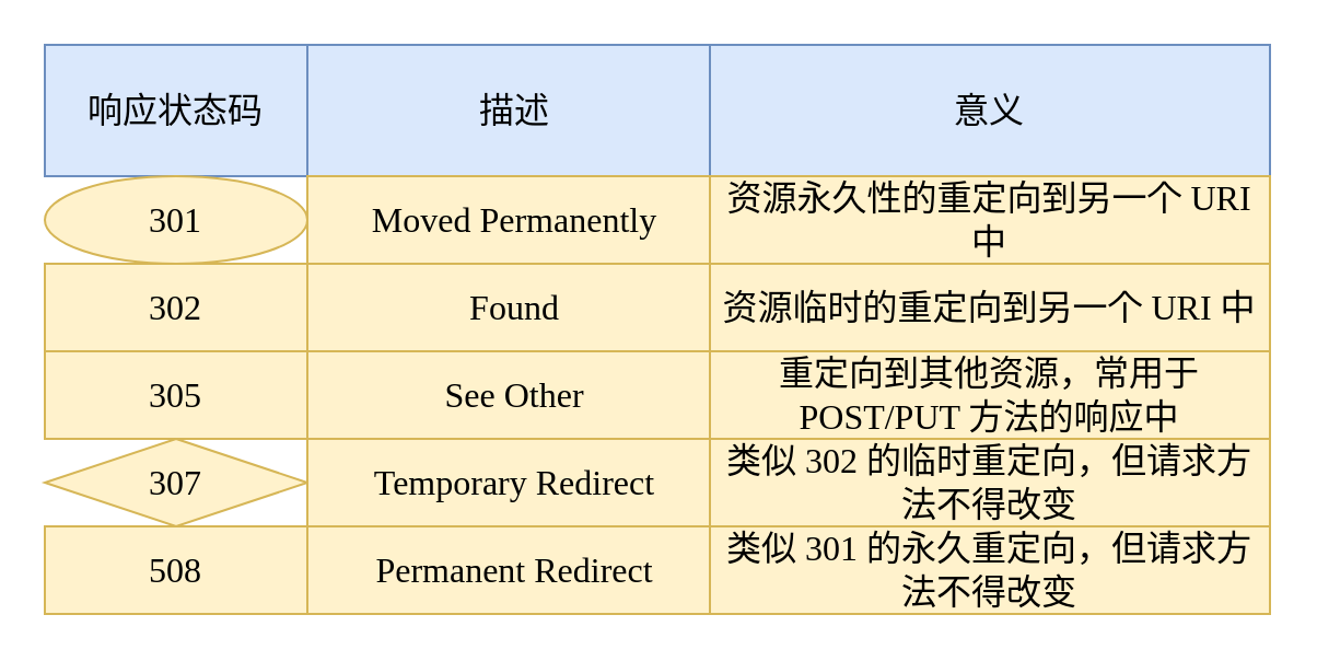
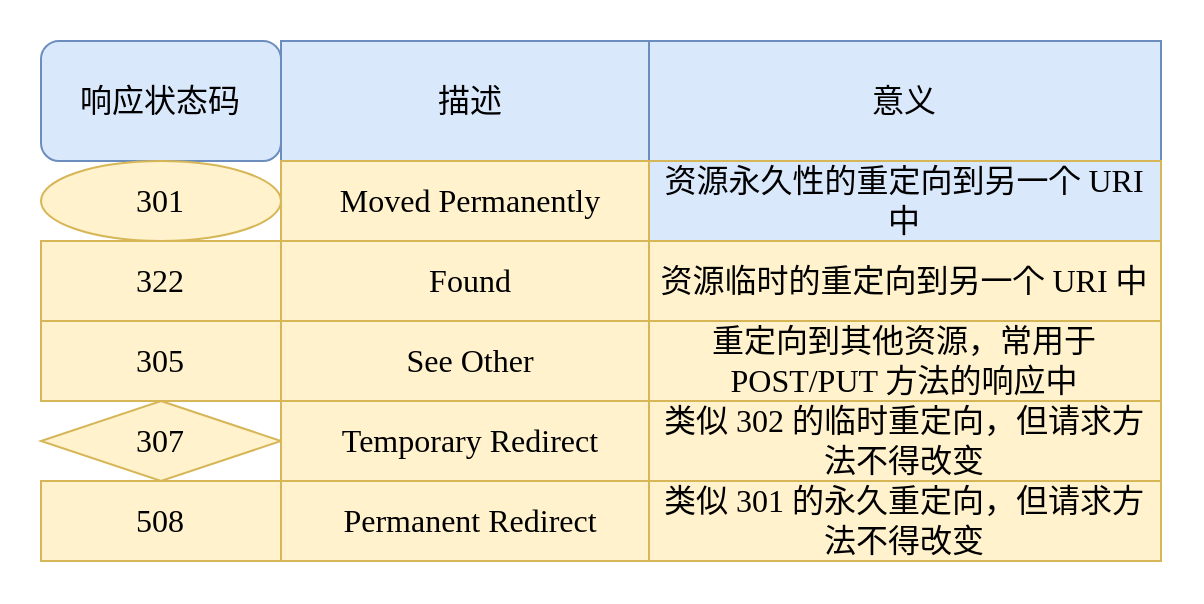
- <mxCell id="2" value="响应状态码" style="rounded=0;whiteSpace=wrap;fontSize=16;fontFamily=Times New Roman;html=1;fillColor=#dae8fc;strokeColor=#6c8ebf;" vertex="1" parent="1"><mxGeometry x="20" y="20" width="120" height="60" as="geometry" /></mxCell>
+ <mxCell id="2" value="响应状态码" style="whiteSpace=wrap;fontSize=16;fontFamily=Times New Roman;html=1;fillColor=#dae8fc;strokeColor=#6c8ebf;rounded=1;" vertex="1" parent="1"><mxGeometry x="20" y="20" width="120" height="60" as="geometry" /></mxCell>
- <mxCell id="15" value="资源永久性的重定向到另一个 URI 中" style="rounded=0;whiteSpace=wrap;fontSize=16;fontFamily=Times New Roman;html=1;fillColor=#fff2cc;strokeColor=#d6b656;" vertex="1" parent="1"><mxGeometry x="324" y="80" width="256" height="40" as="geometry" /></mxCell>
+ <mxCell id="15" value="资源永久性的重定向到另一个 URI 中" style="rounded=0;whiteSpace=wrap;fontSize=16;fontFamily=Times New Roman;html=1;fillColor=#dae8fc;strokeColor=#d6b656;" vertex="1" parent="1"><mxGeometry x="324" y="80" width="256" height="40" as="geometry" /></mxCell>
- <mxCell id="6" value="302" style="rounded=0;whiteSpace=wrap;fontSize=16;fontFamily=Times New Roman;html=1;fillColor=#fff2cc;strokeColor=#d6b656;" vertex="1" parent="1"><mxGeometry x="20" y="120" width="120" height="40" as="geometry" /></mxCell>
+ <mxCell id="6" value="322" style="rounded=0;whiteSpace=wrap;fontSize=16;fontFamily=Times New Roman;html=1;fillColor=#fff2cc;strokeColor=#d6b656;" vertex="1" parent="1"><mxGeometry x="20" y="120" width="120" height="40" as="geometry" /></mxCell>
